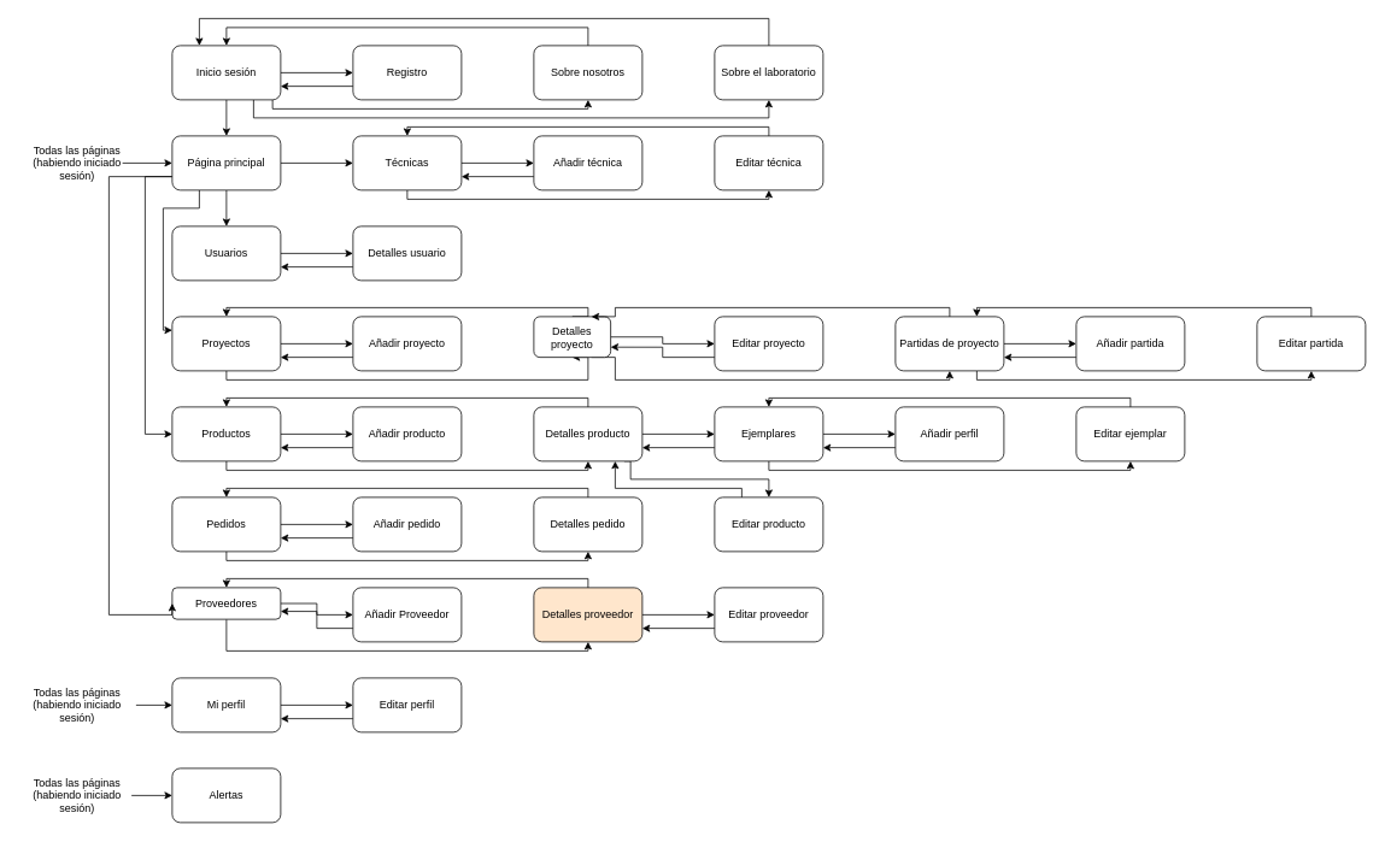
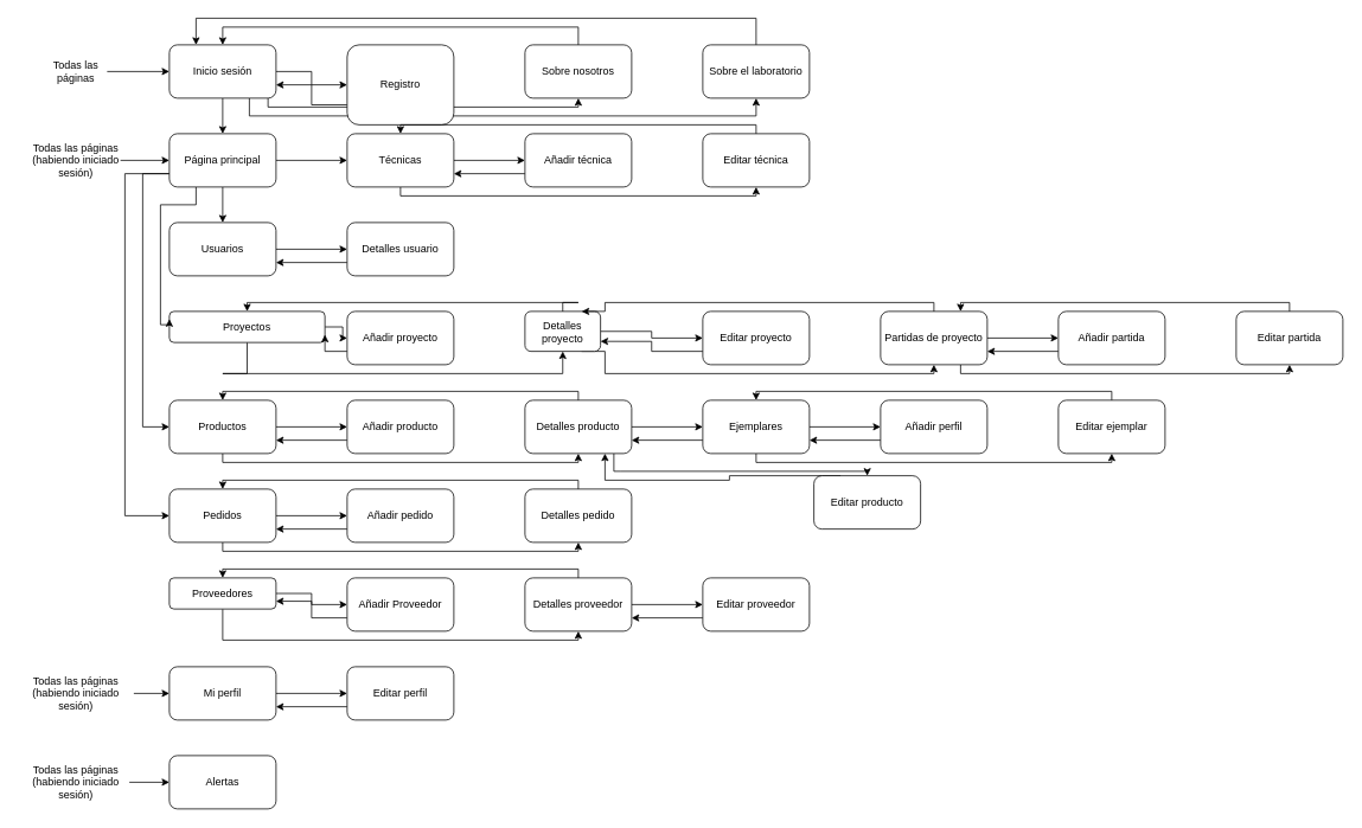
+ <mxCell id="84" value="Todas las páginas" style="text;html=1;strokeColor=none;fillColor=none;align=center;verticalAlign=middle;whiteSpace=wrap;rounded=0;" vertex="1" parent="1"><mxGeometry x="50" y="70" width="70" height="20" as="geometry" /></mxCell>
+ <mxCell id="83" style="edgeStyle=orthogonalEdgeStyle;rounded=0;orthogonalLoop=1;jettySize=auto;html=1;exitX=1;exitY=0.5;exitDx=0;exitDy=0;entryX=0;entryY=0.5;entryDx=0;entryDy=0;" edge="1" parent="1" source="84" target="6"><mxGeometry relative="1" as="geometry" /></mxCell>
- <mxCell id="34" value="Registro" style="rounded=1;whiteSpace=wrap;html=1;" vertex="1" parent="1"><mxGeometry x="390" y="50" width="120" height="60" as="geometry" /></mxCell>
+ <mxCell id="34" value="Registro" style="rounded=1;whiteSpace=wrap;html=1;" vertex="1" parent="1"><mxGeometry x="390" y="50" width="120" height="90" as="geometry" /></mxCell>
- <mxCell id="18" value="Proyectos" style="rounded=1;whiteSpace=wrap;html=1;" vertex="1" parent="1"><mxGeometry x="190" y="350" width="120" height="60" as="geometry" /></mxCell>
+ <mxCell id="18" value="Proyectos" style="rounded=1;whiteSpace=wrap;html=1;" vertex="1" parent="1"><mxGeometry x="190" y="350" width="175" height="35" as="geometry" /></mxCell>
+ <mxCell id="26" style="edgeStyle=orthogonalEdgeStyle;rounded=0;orthogonalLoop=1;jettySize=auto;html=1;exitX=0;exitY=0.75;exitDx=0;exitDy=0;entryX=0;entryY=0.5;entryDx=0;entryDy=0;" edge="1" parent="1" source="28" target="12"><mxGeometry relative="1" as="geometry"><Array as="points"><mxPoint x="140" y="195" /><mxPoint x="140" y="580" /></Array></mxGeometry></mxCell>
- <mxCell id="27" style="edgeStyle=orthogonalEdgeStyle;rounded=0;orthogonalLoop=1;jettySize=auto;html=1;exitX=0;exitY=0.75;exitDx=0;exitDy=0;entryX=0;entryY=0.5;entryDx=0;entryDy=0;" edge="1" parent="1" source="28" target="9"><mxGeometry relative="1" as="geometry"><mxPoint x="130" y="690" as="targetPoint" /><Array as="points"><mxPoint x="120" y="195" /><mxPoint x="120" y="680" /></Array></mxGeometry></mxCell>
- <mxCell id="51" value="Editar producto" style="rounded=1;whiteSpace=wrap;html=1;" vertex="1" parent="1"><mxGeometry x="790" y="550" width="120" height="60" as="geometry" /></mxCell>
+ <mxCell id="51" value="Editar producto" style="rounded=1;whiteSpace=wrap;html=1;" vertex="1" parent="1"><mxGeometry x="915" y="535" width="120" height="60" as="geometry" /></mxCell>
- <mxCell id="72" value="Detalles proveedor" style="rounded=1;whiteSpace=wrap;html=1;fillColor=#ffe6cc;" vertex="1" parent="1"><mxGeometry x="590" y="650" width="120" height="60" as="geometry" /></mxCell>
+ <mxCell id="72" value="Detalles proveedor" style="rounded=1;whiteSpace=wrap;html=1;" vertex="1" parent="1"><mxGeometry x="590" y="650" width="120" height="60" as="geometry" /></mxCell>
